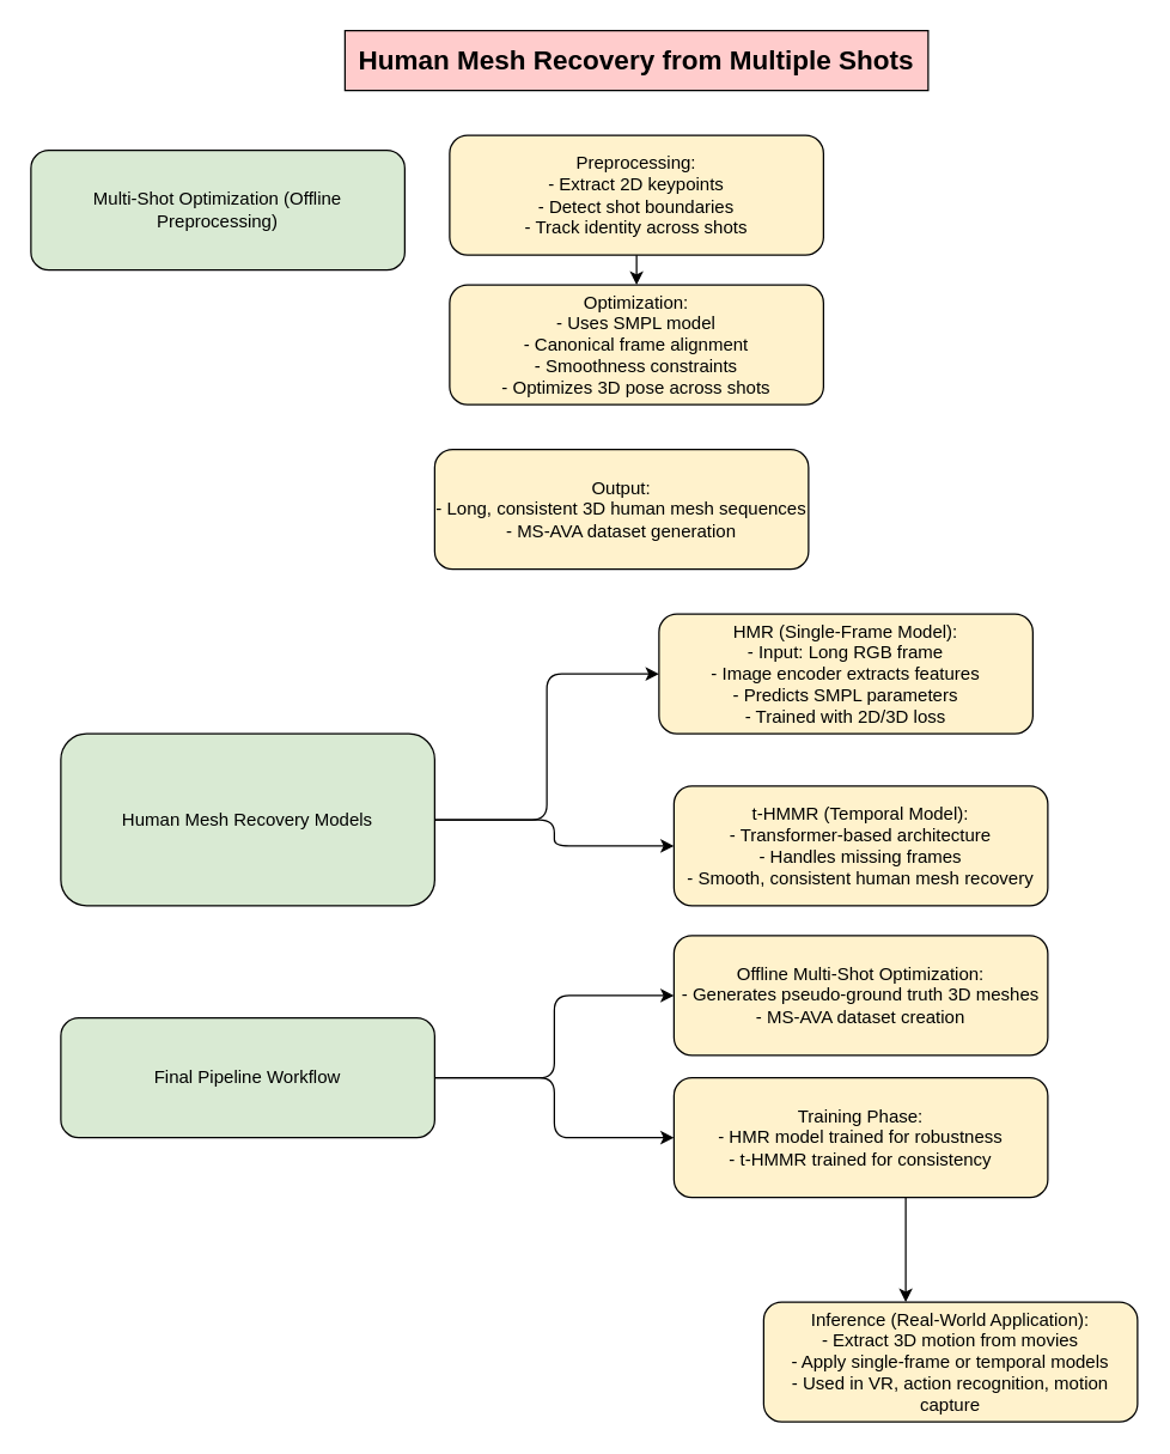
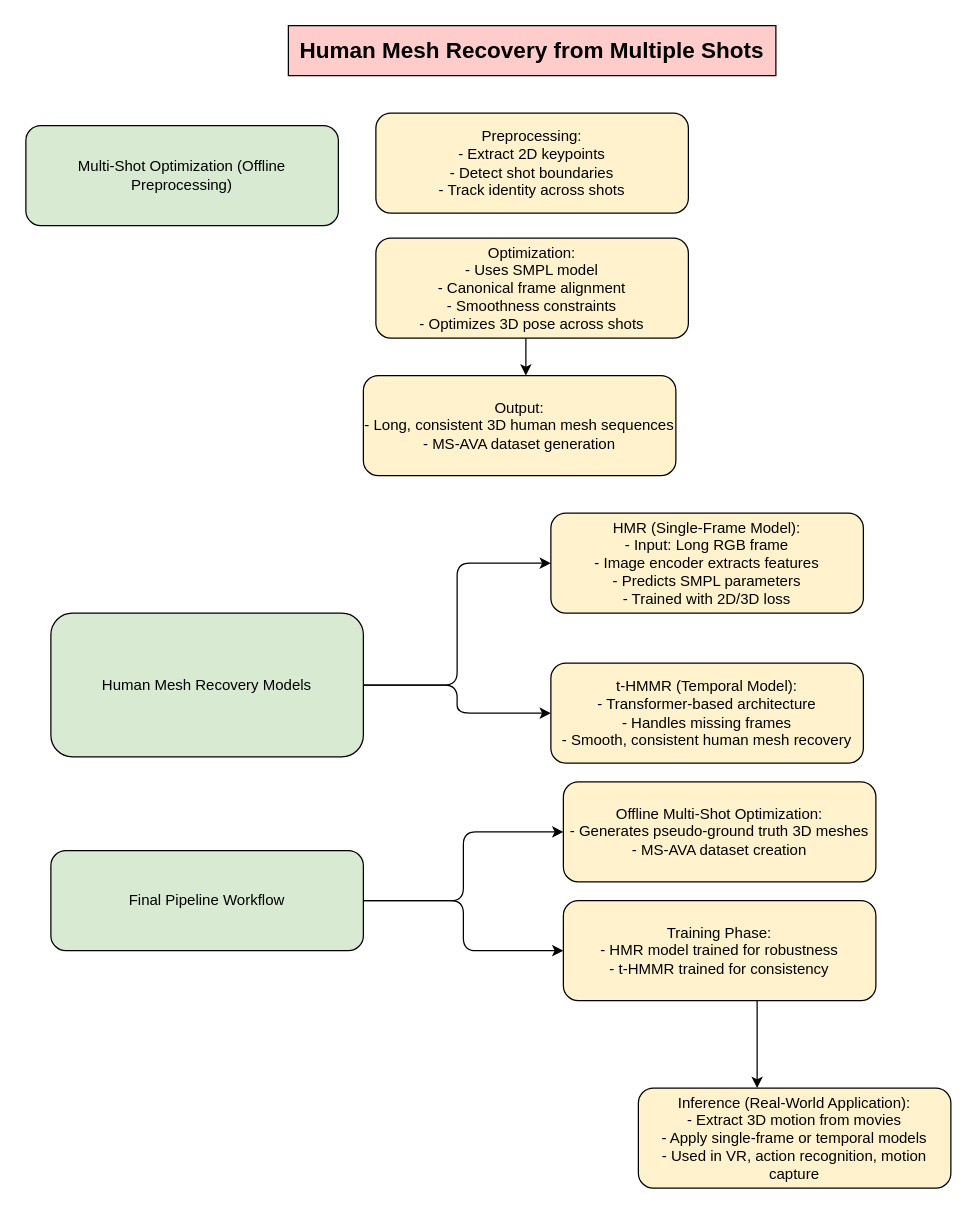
- <mxCell id="6" value="" style="edgeStyle=elbowEdgeStyle;rounded=1;exitX=1;" edge="1" parent="1" source="3" target="4"><mxGeometry relative="1" as="geometry" /></mxCell>
+ <mxCell id="7" value="" style="edgeStyle=elbowEdgeStyle;rounded=1;exitX=1;" edge="1" parent="1" source="4" target="5"><mxGeometry relative="1" as="geometry" /></mxCell>
- <mxCell id="10" value="t-HMMR (Temporal Model):&#10; - Transformer-based architecture&#10; - Handles missing frames&#10; - Smooth, consistent human mesh recovery" style="rounded=1;whiteSpace=wrap;fillColor=#FFF2CC;" vertex="1" parent="1"><mxGeometry x="450" y="525" width="250" height="80" as="geometry" /></mxCell>
+ <mxCell id="10" value="t-HMMR (Temporal Model):&#10; - Transformer-based architecture&#10; - Handles missing frames&#10; - Smooth, consistent human mesh recovery" style="rounded=1;whiteSpace=wrap;fillColor=#FFF2CC;" vertex="1" parent="1"><mxGeometry x="440" y="530" width="250" height="80" as="geometry" /></mxCell>
